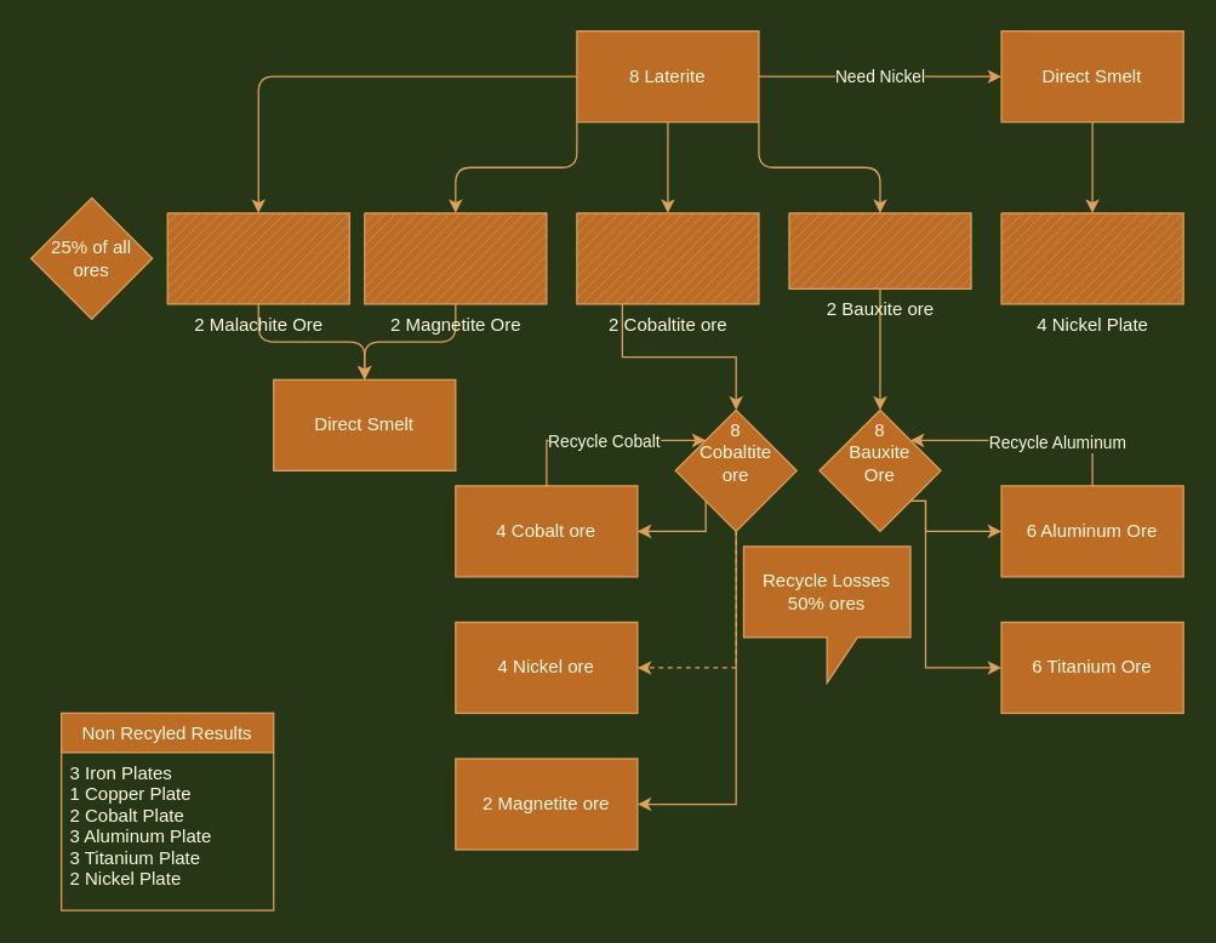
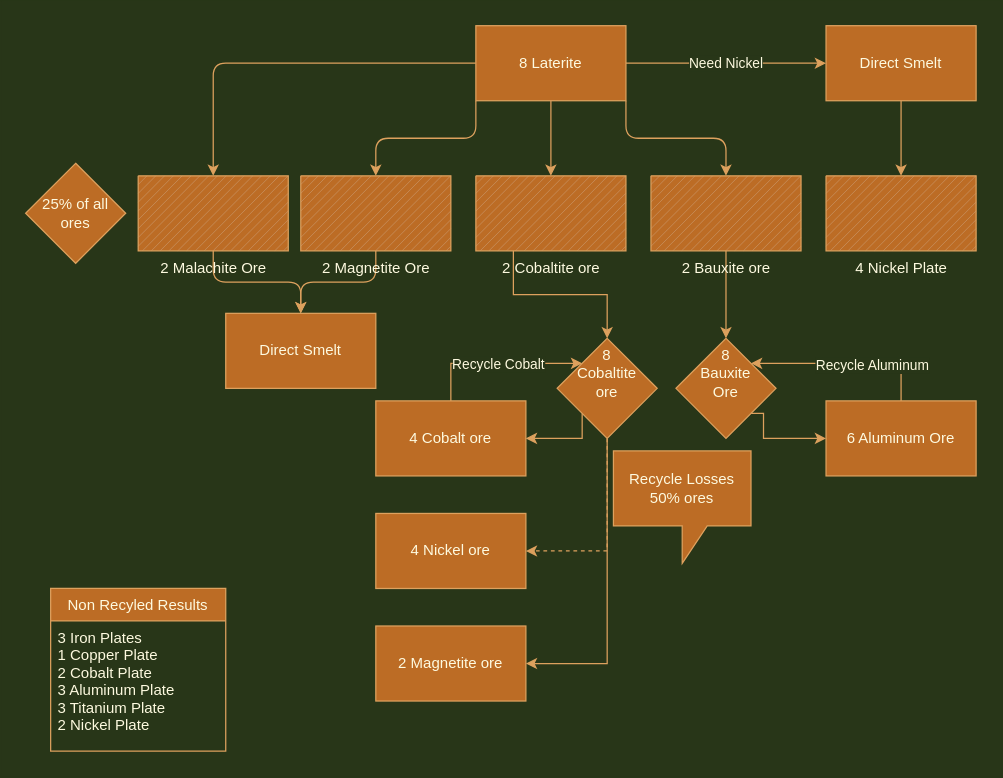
- <mxCell id="13" value="2 Bauxite ore" style="verticalLabelPosition=bottom;verticalAlign=top;html=1;shape=mxgraph.basic.patternFillRect;fillStyle=diag;step=5;fillStrokeWidth=0.2;fillStrokeColor=#dddddd;fillColor=#BC6C25;strokeColor=#DDA15E;fontColor=#FEFAE0;" parent="1" vertex="1"><mxGeometry x="520" y="140" width="120" height="50" as="geometry" /></mxCell>
+ <mxCell id="13" value="2 Bauxite ore" style="verticalLabelPosition=bottom;verticalAlign=top;html=1;shape=mxgraph.basic.patternFillRect;fillStyle=diag;step=5;fillStrokeWidth=0.2;fillStrokeColor=#dddddd;fillColor=#BC6C25;strokeColor=#DDA15E;fontColor=#FEFAE0;" parent="1" vertex="1"><mxGeometry x="520" y="140" width="120" height="60" as="geometry" /></mxCell>
- <mxCell id="11" style="edgeStyle=orthogonalEdgeStyle;rounded=0;orthogonalLoop=1;jettySize=auto;html=1;entryX=0;entryY=0.5;entryDx=0;entryDy=0;exitX=1;exitY=1;exitDx=0;exitDy=0;labelBackgroundColor=#283618;strokeColor=#DDA15E;fontColor=#FEFAE0;" edge="1" parent="1" source="32" target="31"><mxGeometry relative="1" as="geometry"><mxPoint x="640" y="450" as="targetPoint" /><mxPoint x="600" y="330" as="sourcePoint" /><Array as="points"><mxPoint x="610" y="330" /><mxPoint x="610" y="440" /></Array></mxGeometry></mxCell>
- <mxCell id="31" value="6 Titanium Ore" style="rounded=0;whiteSpace=wrap;html=1;sketch=0;fontColor=#FEFAE0;strokeColor=#DDA15E;fillColor=#BC6C25;" vertex="1" parent="1"><mxGeometry x="660" y="410" width="120" height="60" as="geometry" /></mxCell>
